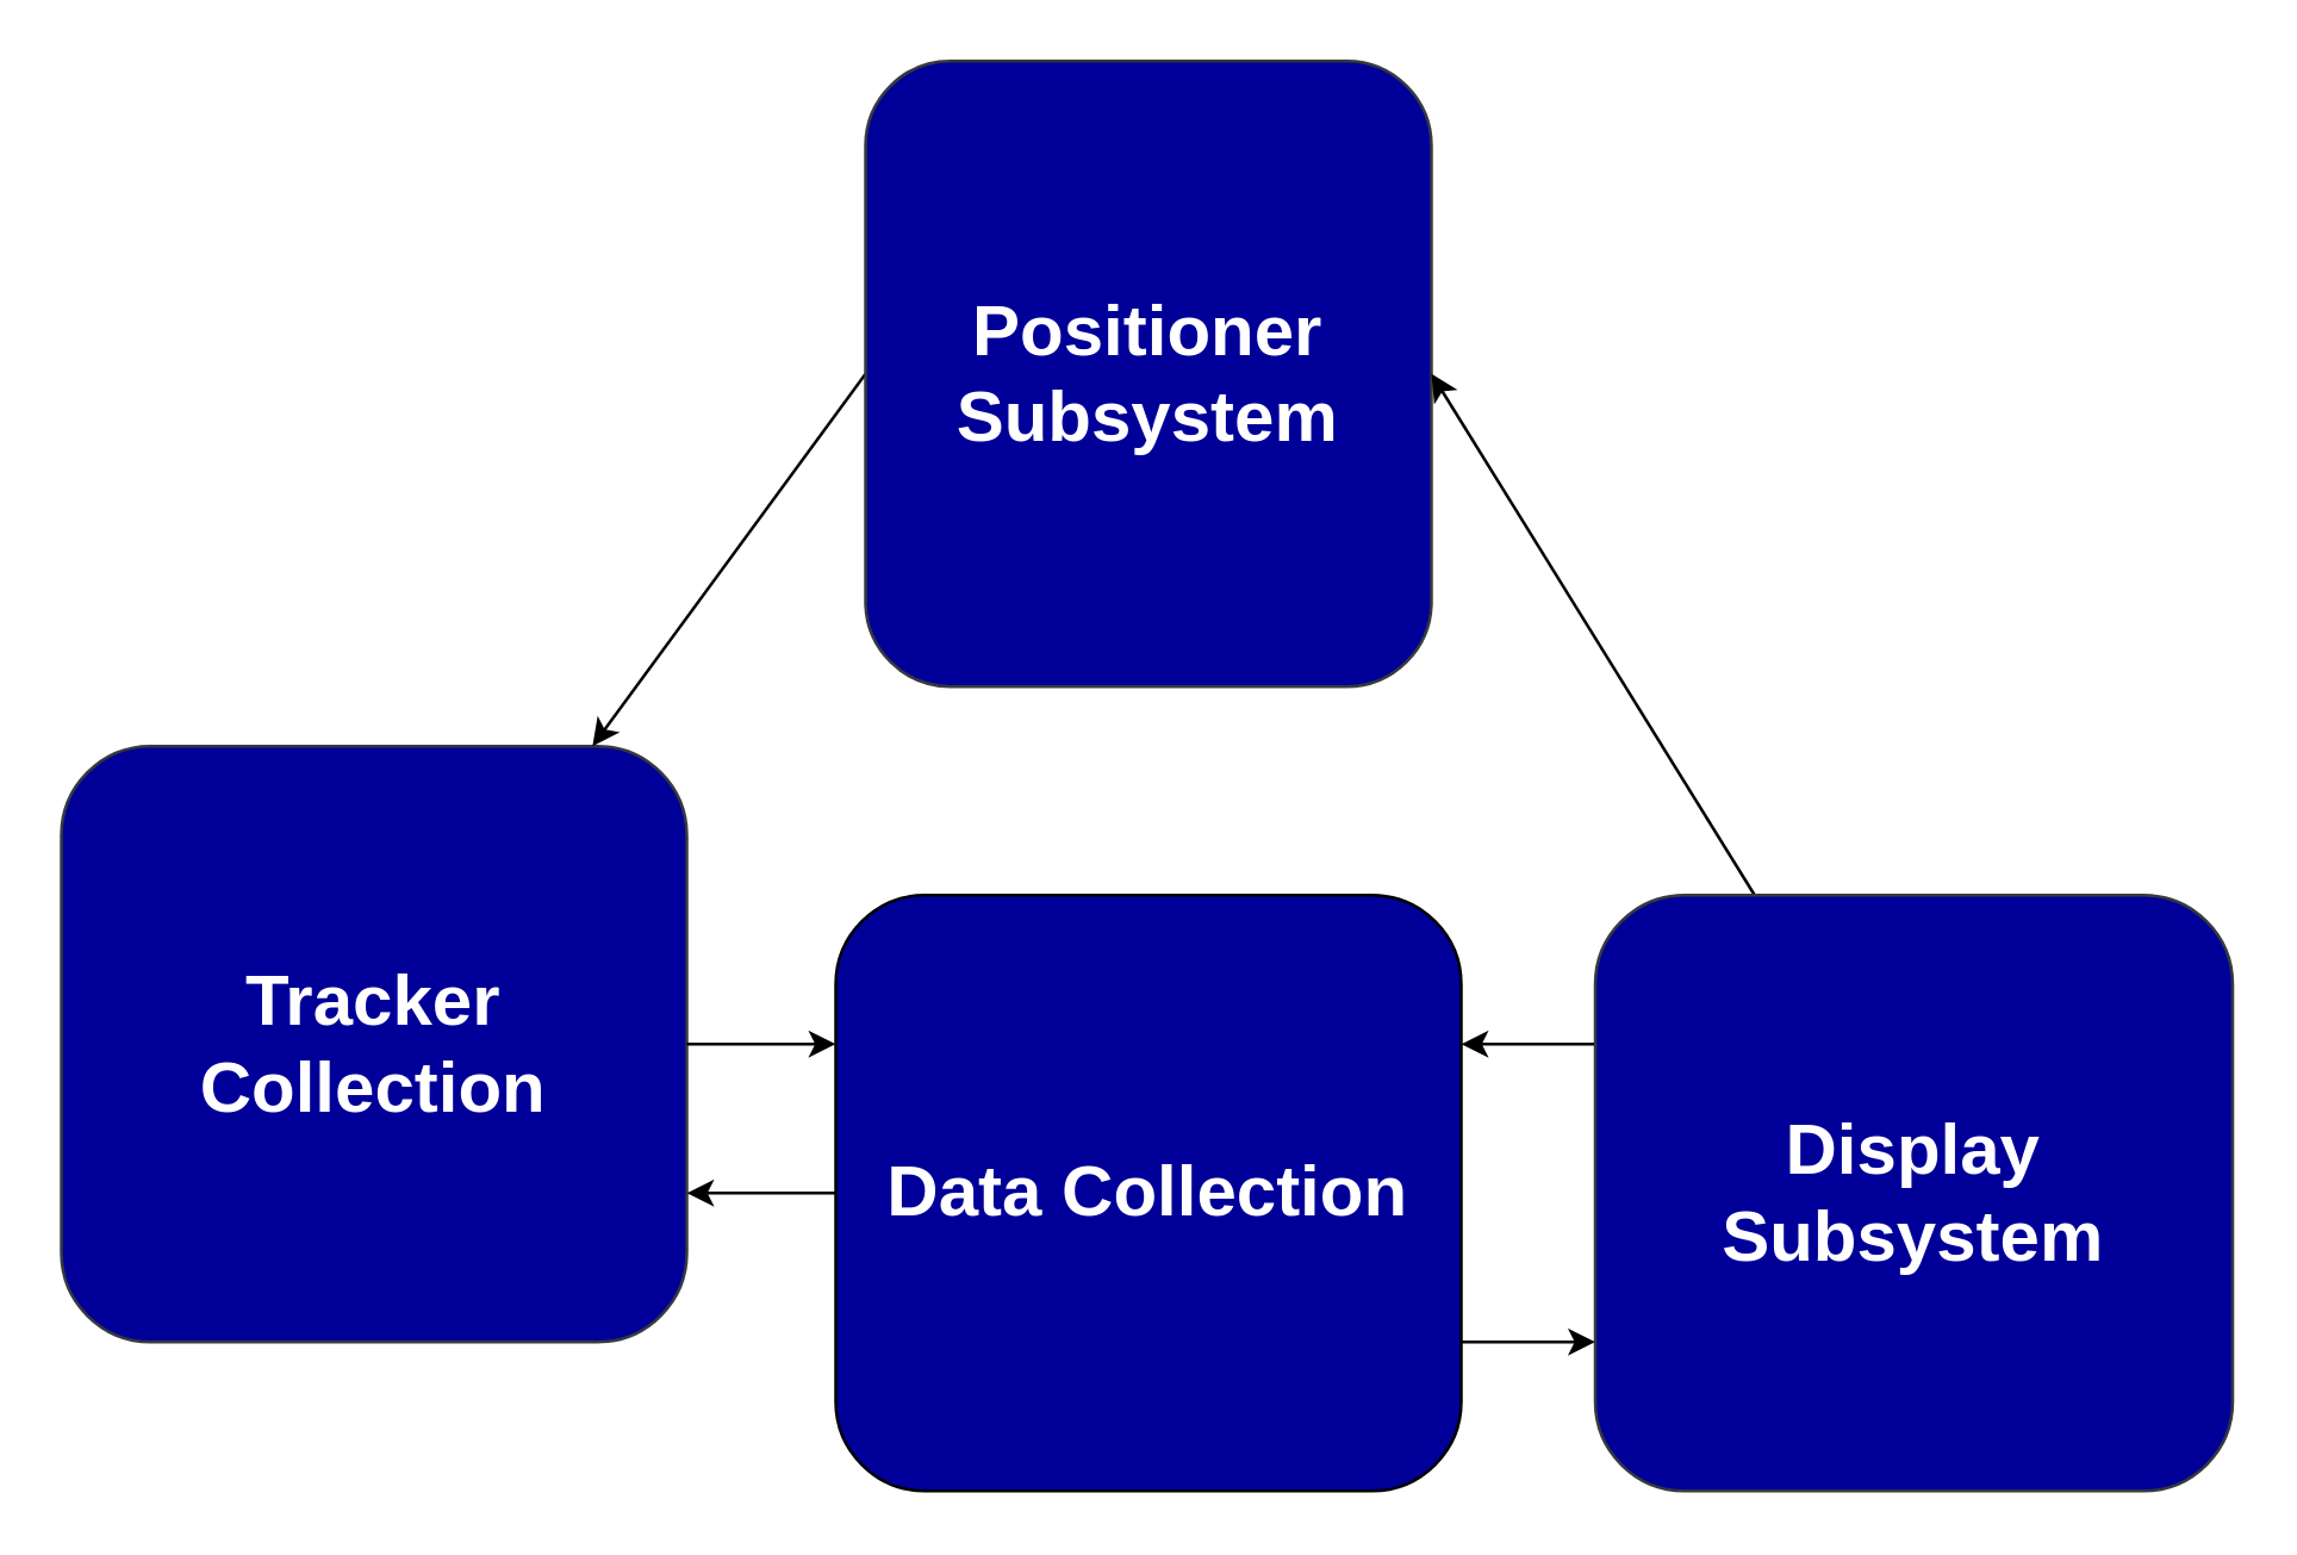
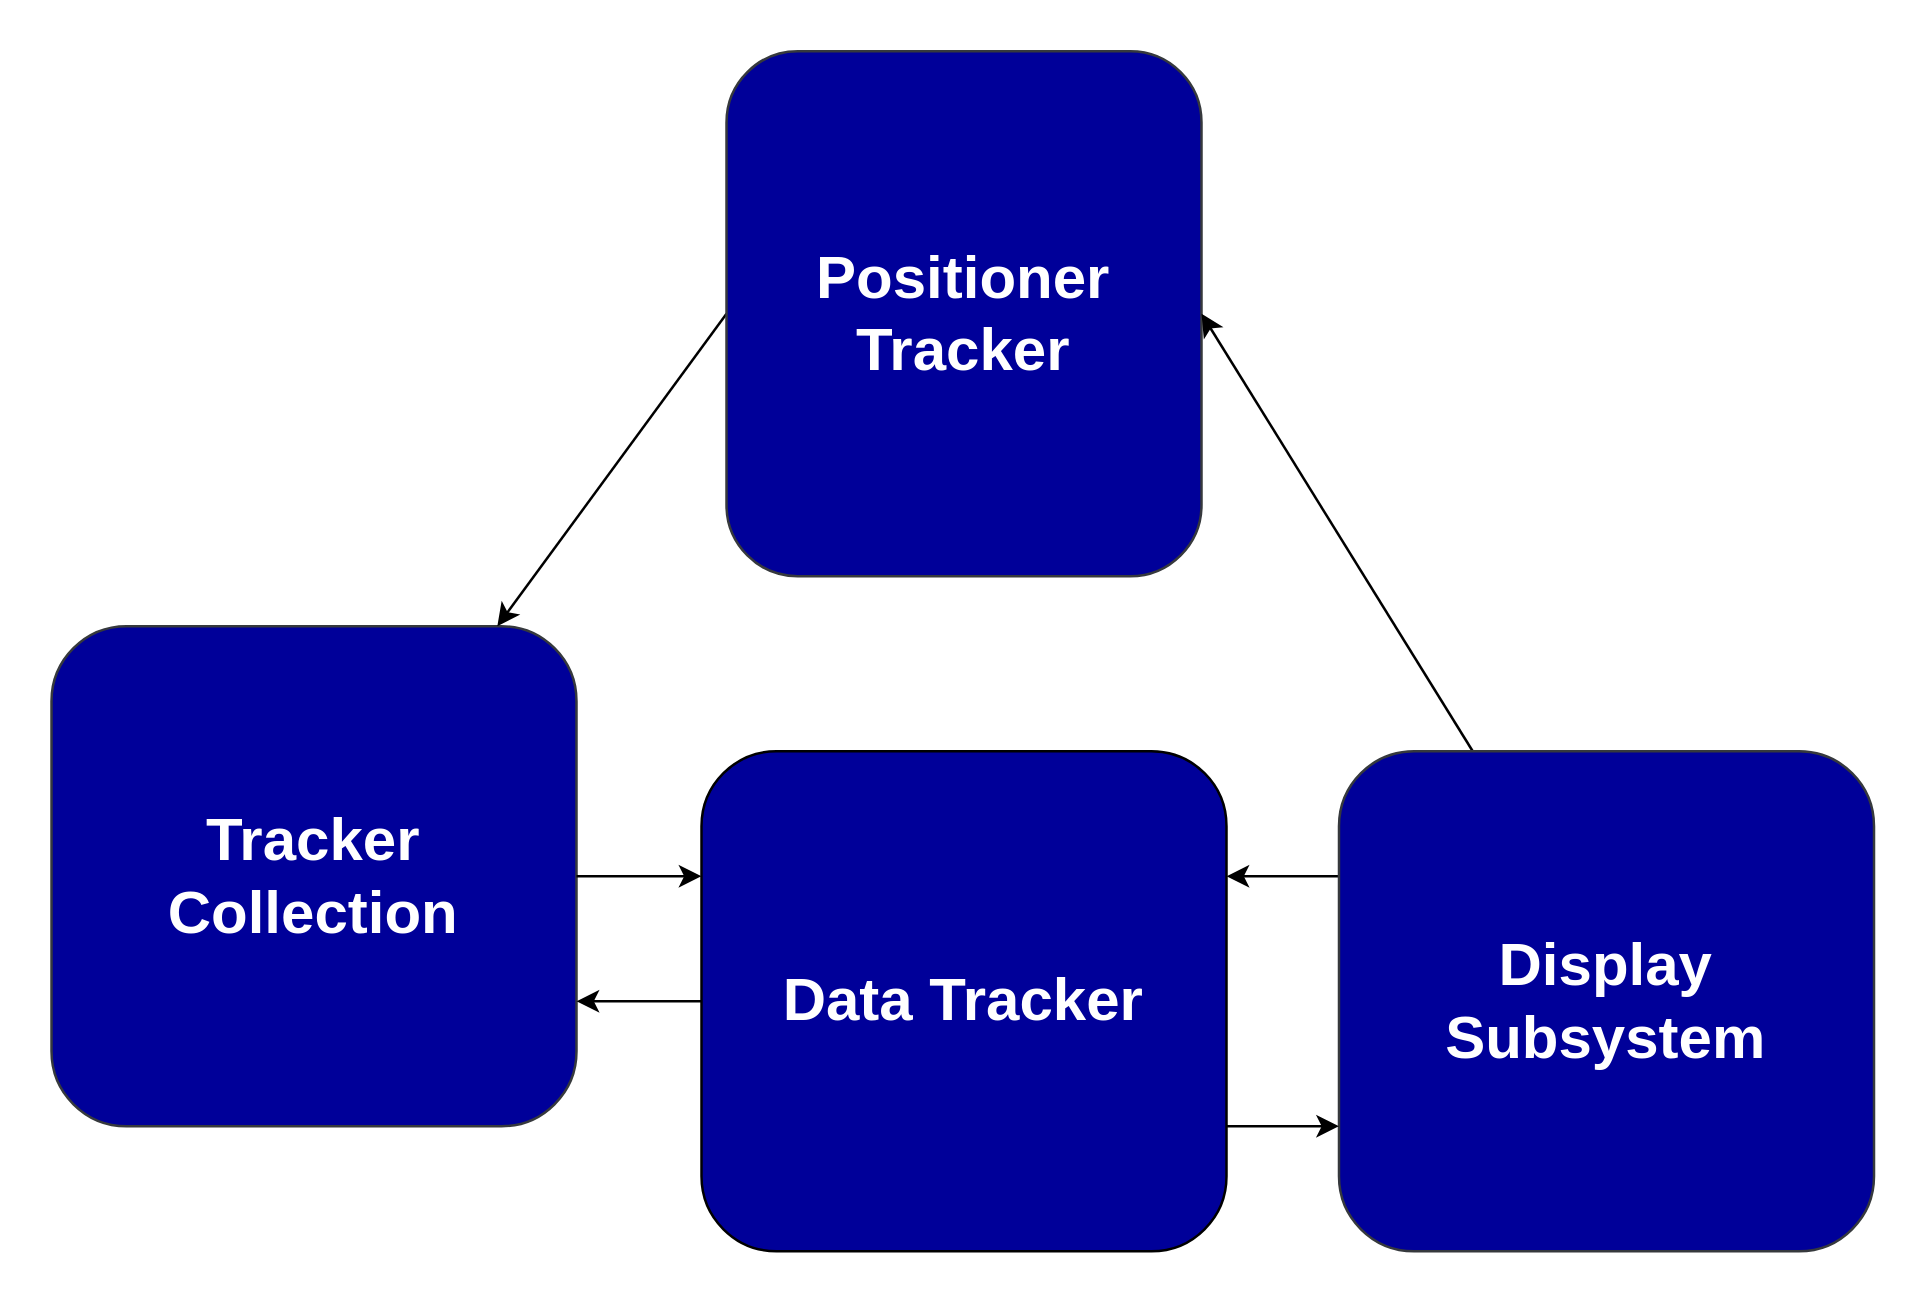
- <mxCell id="4" value="&lt;h1&gt;&lt;font color=&quot;#ffffff&quot;&gt;Positioner Subsystem&lt;/font&gt;&lt;/h1&gt;" style="rounded=1;whiteSpace=wrap;html=1;hachureGap=4;fillColor=#000099;strokeColor=#36393d;" vertex="1" parent="1"><mxGeometry x="290" width="190" height="210" as="geometry" y="20" /></mxCell>
+ <mxCell id="4" value="&lt;h1&gt;&lt;font color=&quot;#ffffff&quot;&gt;Positioner Tracker&lt;/font&gt;&lt;/h1&gt;" style="rounded=1;whiteSpace=wrap;html=1;hachureGap=4;fillColor=#000099;strokeColor=#36393d;" vertex="1" parent="1"><mxGeometry x="290" width="190" height="210" as="geometry" y="20" /></mxCell>
- <mxCell id="10" value="&lt;h1&gt;&lt;font color=&quot;#ffffff&quot;&gt;Data Collection&lt;/font&gt;&lt;/h1&gt;" style="rounded=1;whiteSpace=wrap;html=1;fillColor=#000099;" vertex="1" parent="1"><mxGeometry x="280" y="300" width="210" height="200" as="geometry" /></mxCell>
+ <mxCell id="10" value="&lt;h1&gt;&lt;font color=&quot;#ffffff&quot;&gt;Data Tracker&lt;/font&gt;&lt;/h1&gt;" style="rounded=1;whiteSpace=wrap;html=1;fillColor=#000099;" vertex="1" parent="1"><mxGeometry x="280" y="300" width="210" height="200" as="geometry" /></mxCell>
